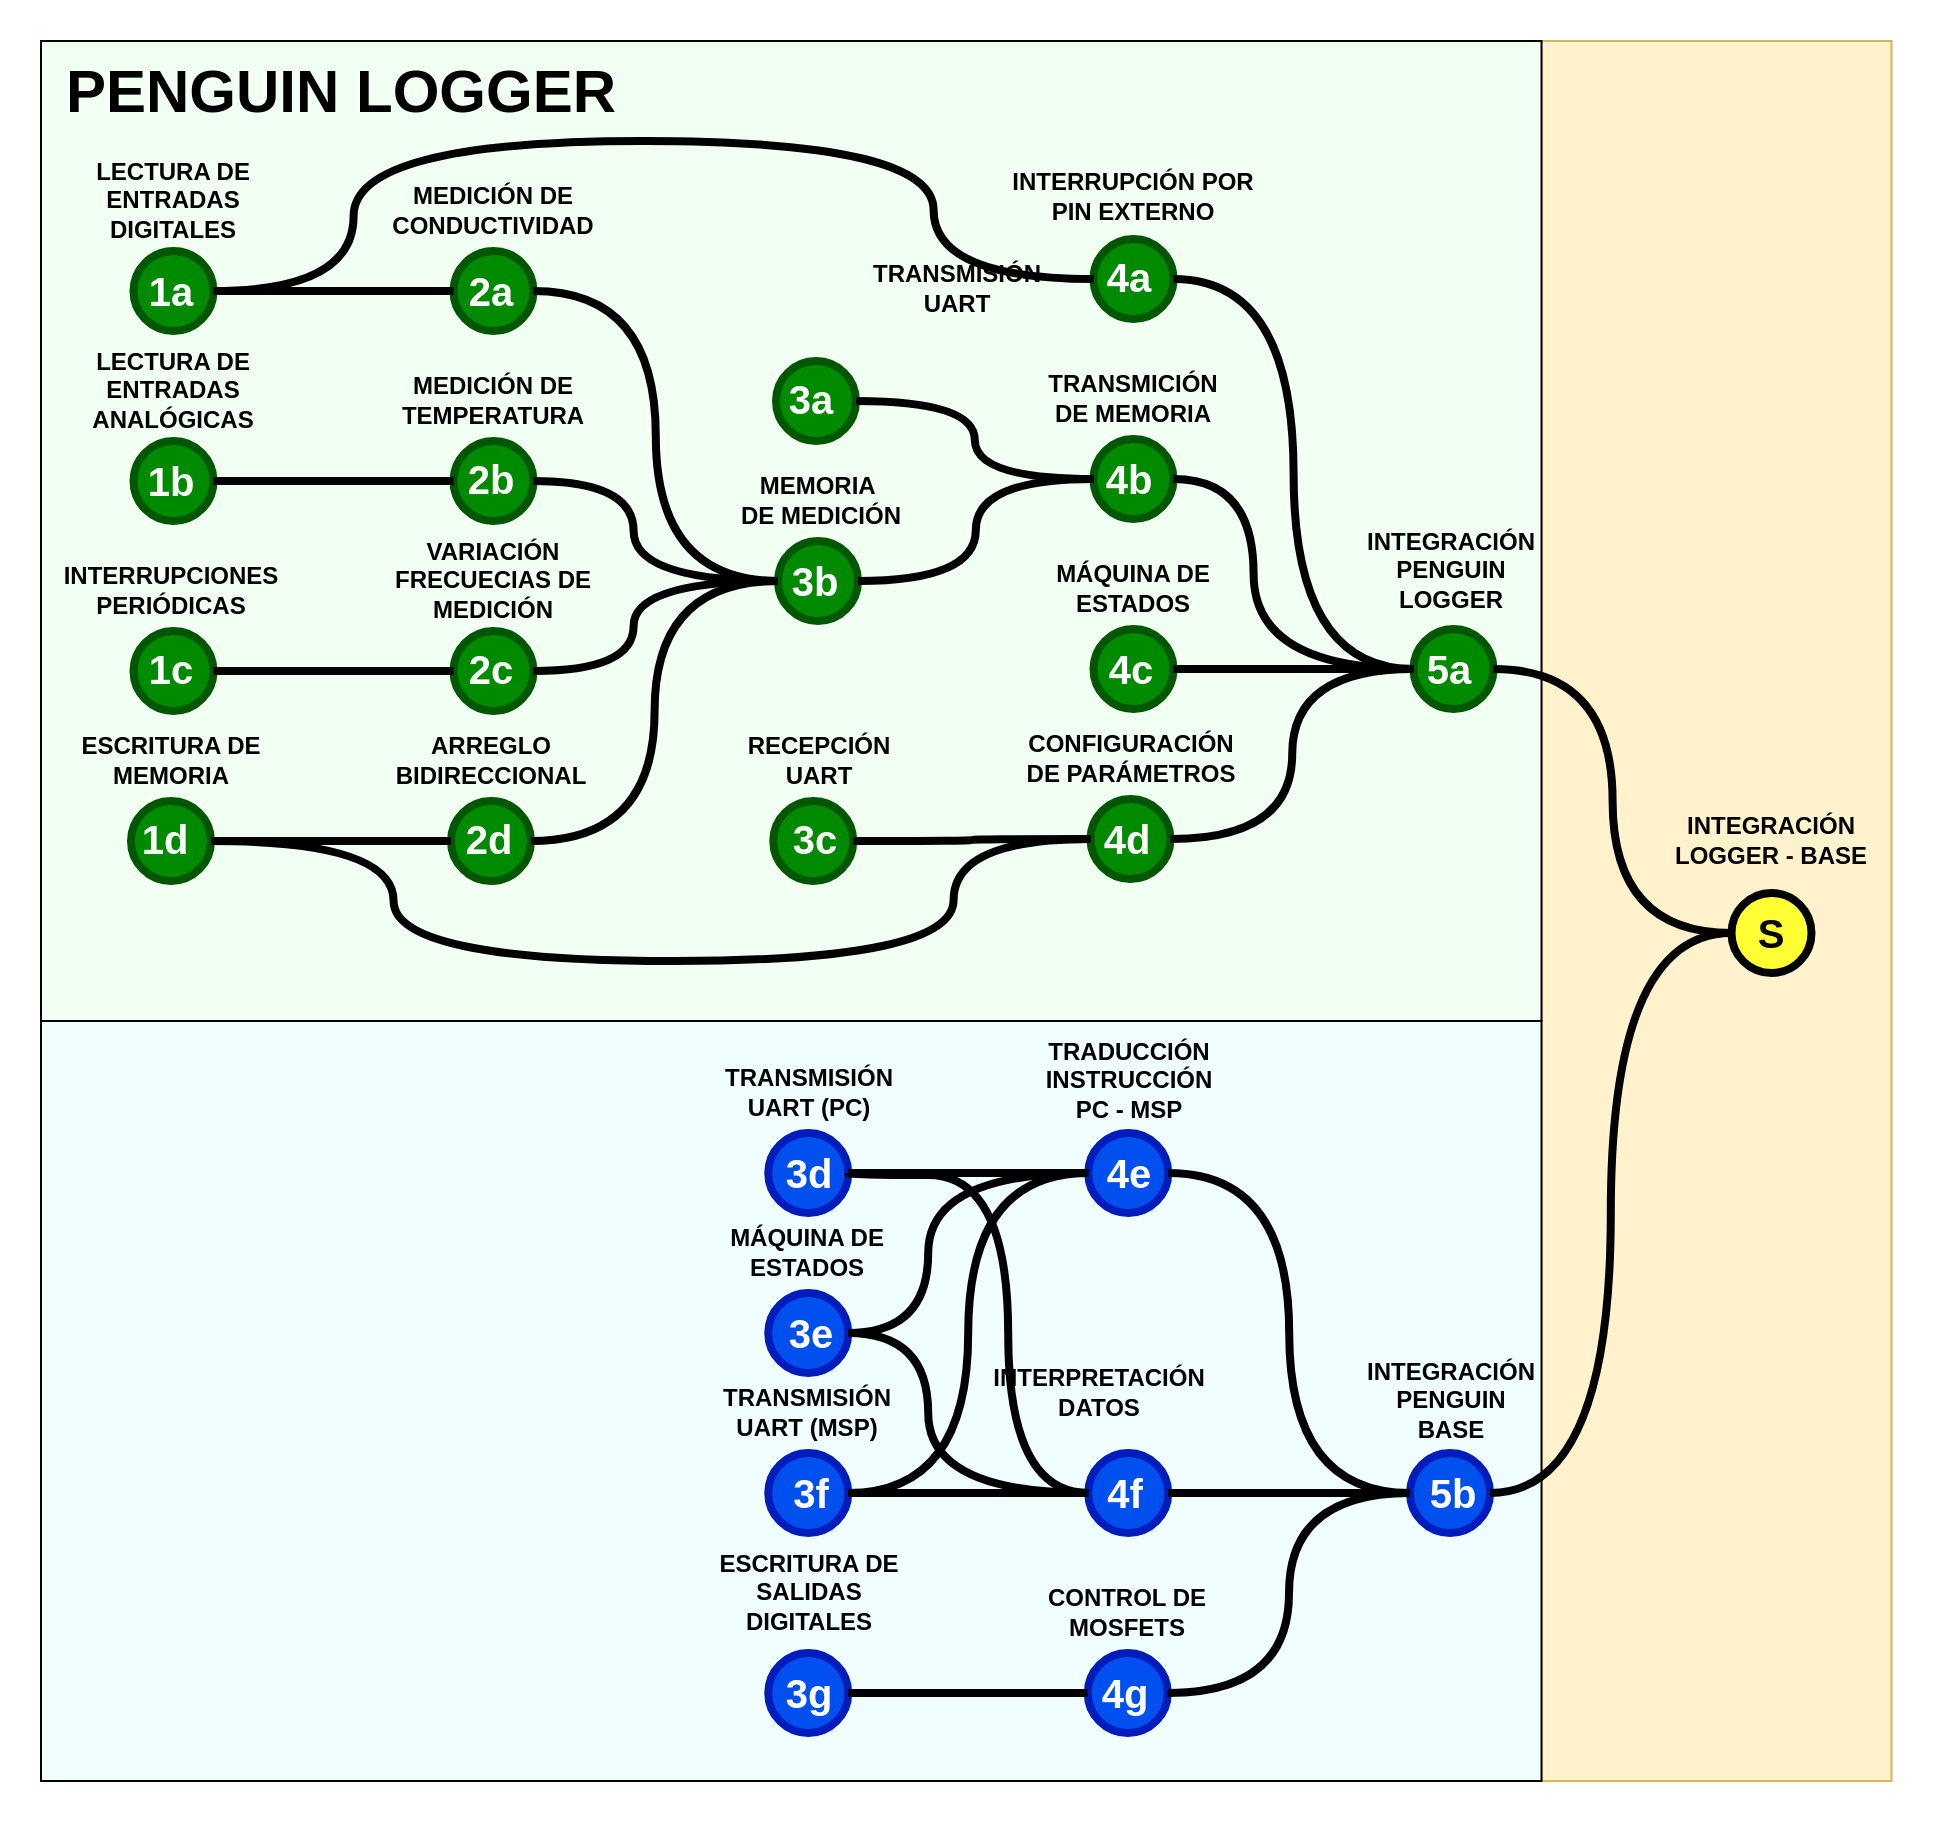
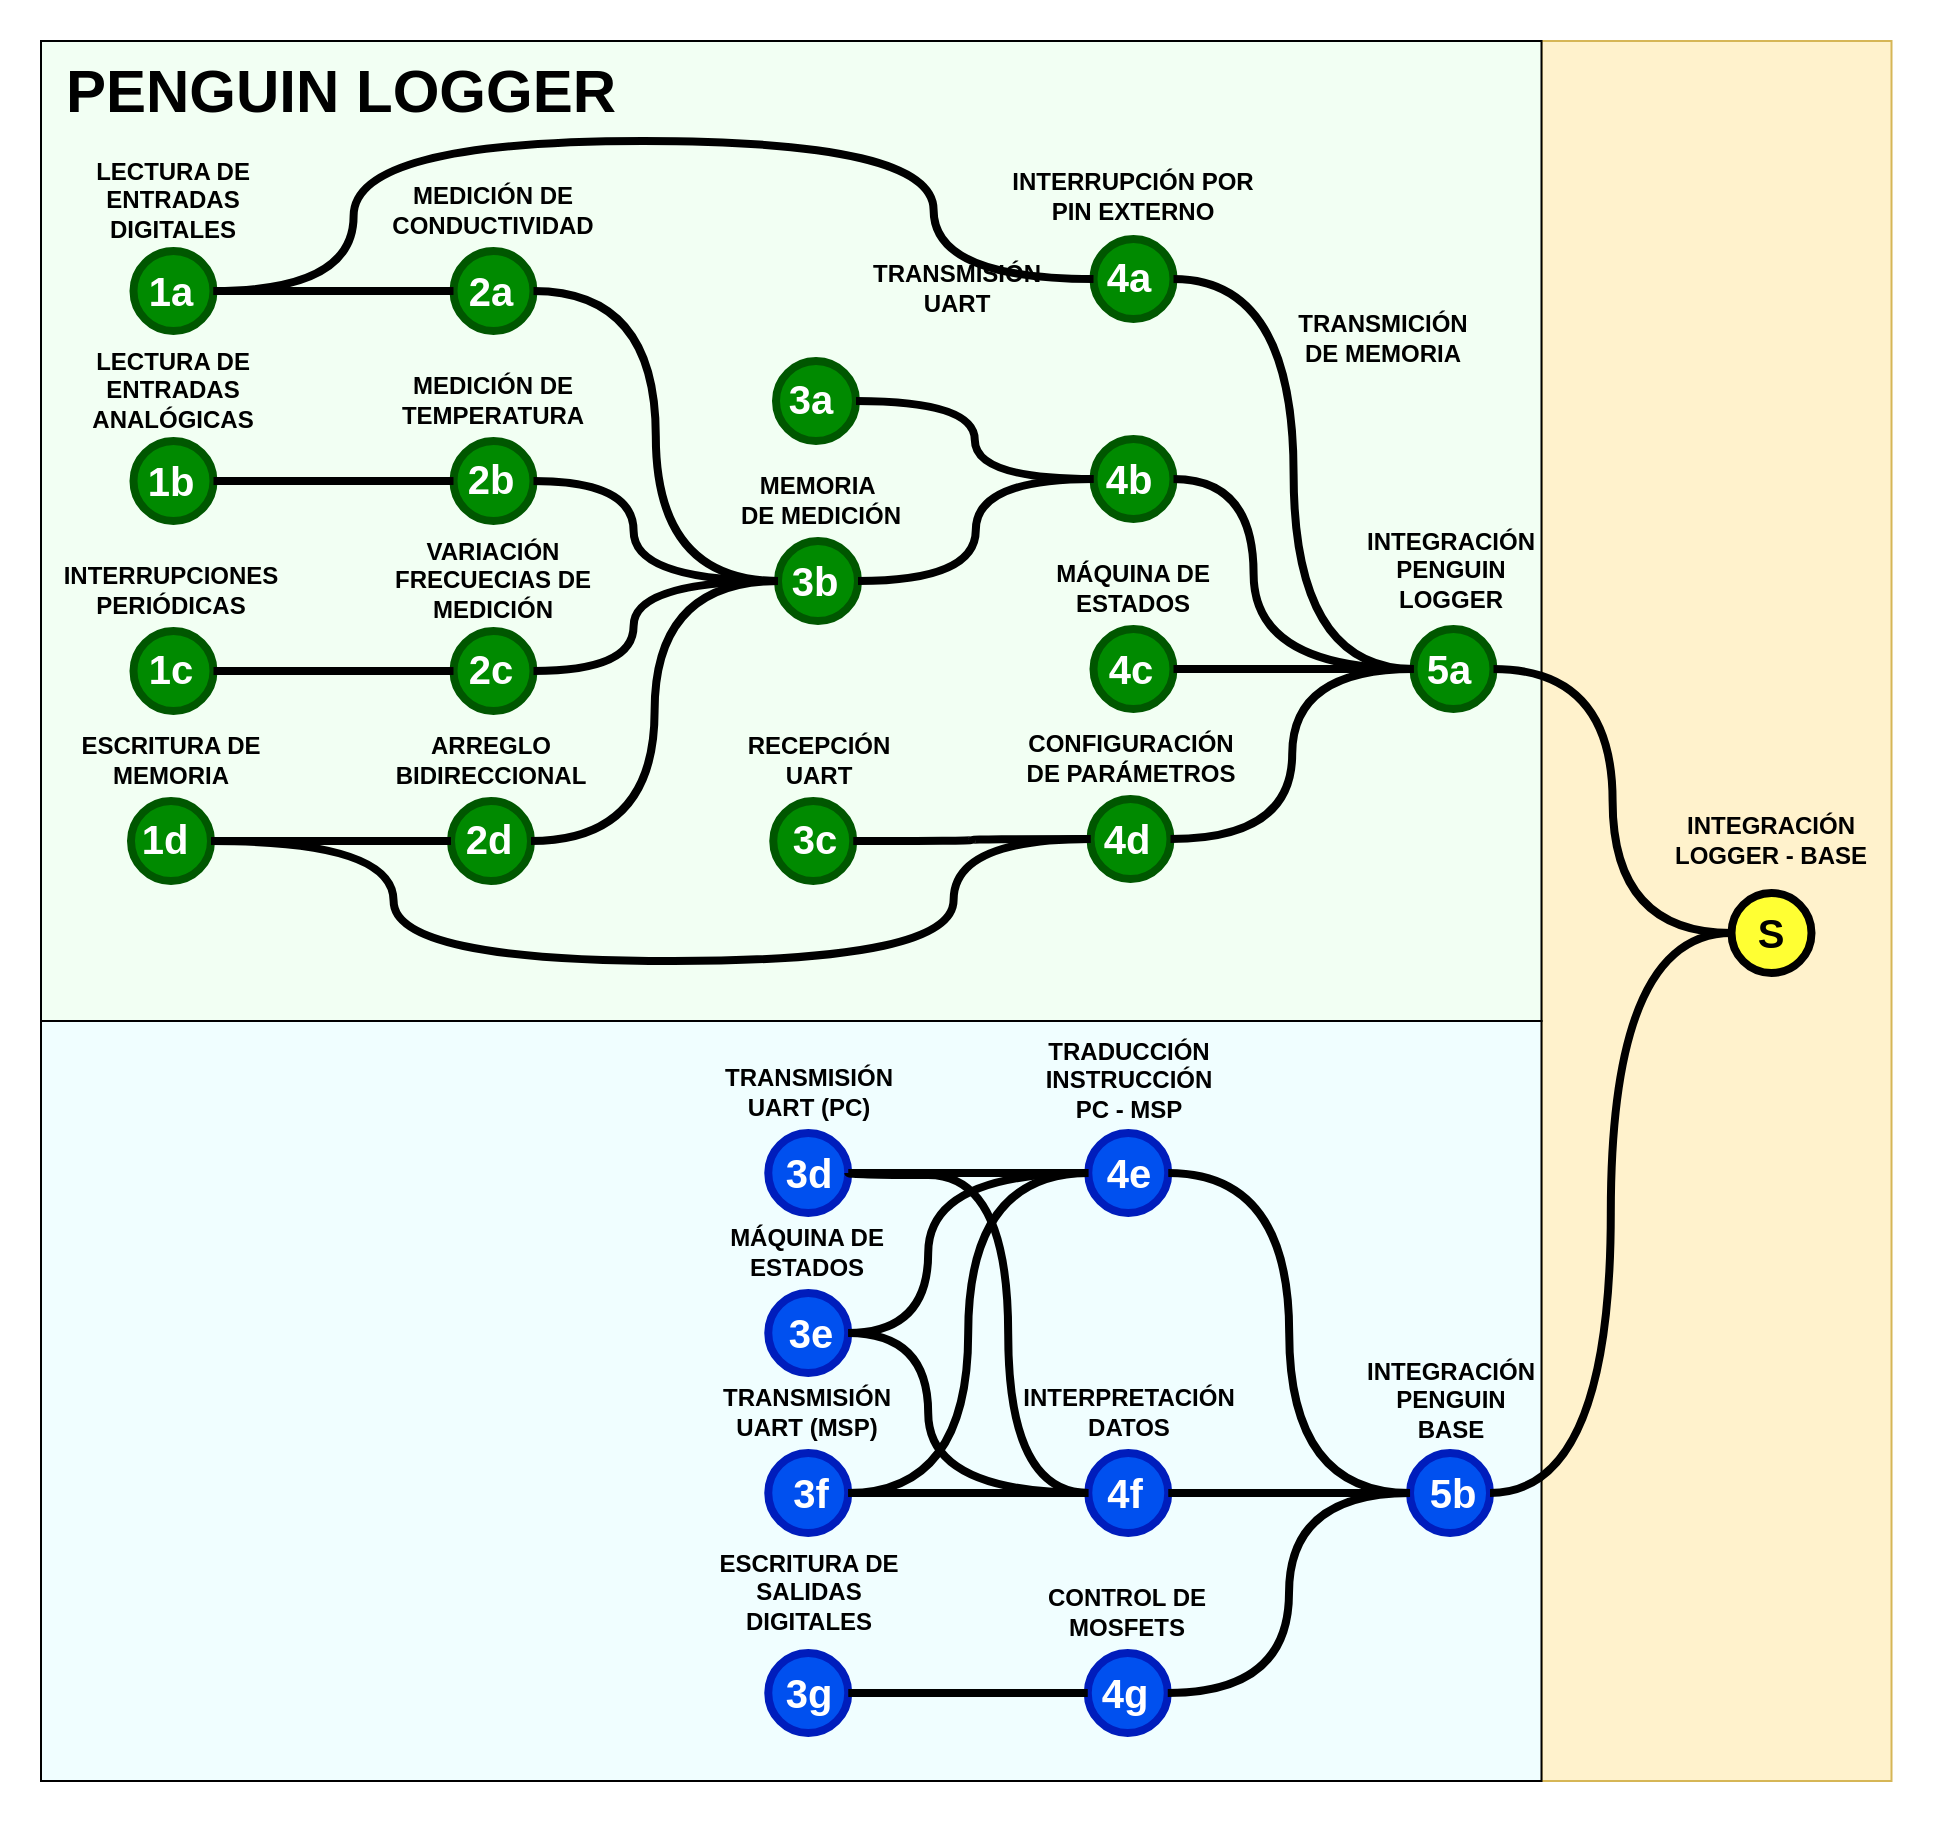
- <mxCell id="43" value="TRANSMICIÓN&lt;br&gt;DE MEMORIA" style="text;html=1;align=center;verticalAlign=middle;resizable=0;points=[];autosize=1;strokeColor=none;fillColor=none;fontStyle=1" vertex="1" parent="1"><mxGeometry x="511.25" y="179" width="110" height="40" as="geometry" /></mxCell>
+ <mxCell id="43" value="TRANSMICIÓN&lt;br&gt;DE MEMORIA" style="text;html=1;align=center;verticalAlign=middle;resizable=0;points=[];autosize=1;strokeColor=none;fillColor=none;fontStyle=1" vertex="1" parent="1"><mxGeometry x="636.25" y="149" width="110" height="40" as="geometry" /></mxCell>
- <mxCell id="67" value="INTERPRETACIÓN&lt;br&gt;DATOS" style="text;html=1;align=center;verticalAlign=middle;resizable=0;points=[];autosize=1;strokeColor=none;fillColor=none;fontStyle=1" vertex="1" parent="1"><mxGeometry x="483.63" y="676" width="130" height="40" as="geometry" /></mxCell>
+ <mxCell id="67" value="INTERPRETACIÓN&lt;br&gt;DATOS" style="text;html=1;align=center;verticalAlign=middle;resizable=0;points=[];autosize=1;strokeColor=none;fillColor=none;fontStyle=1" vertex="1" parent="1"><mxGeometry x="498.63" y="686" width="130" height="40" as="geometry" /></mxCell>
